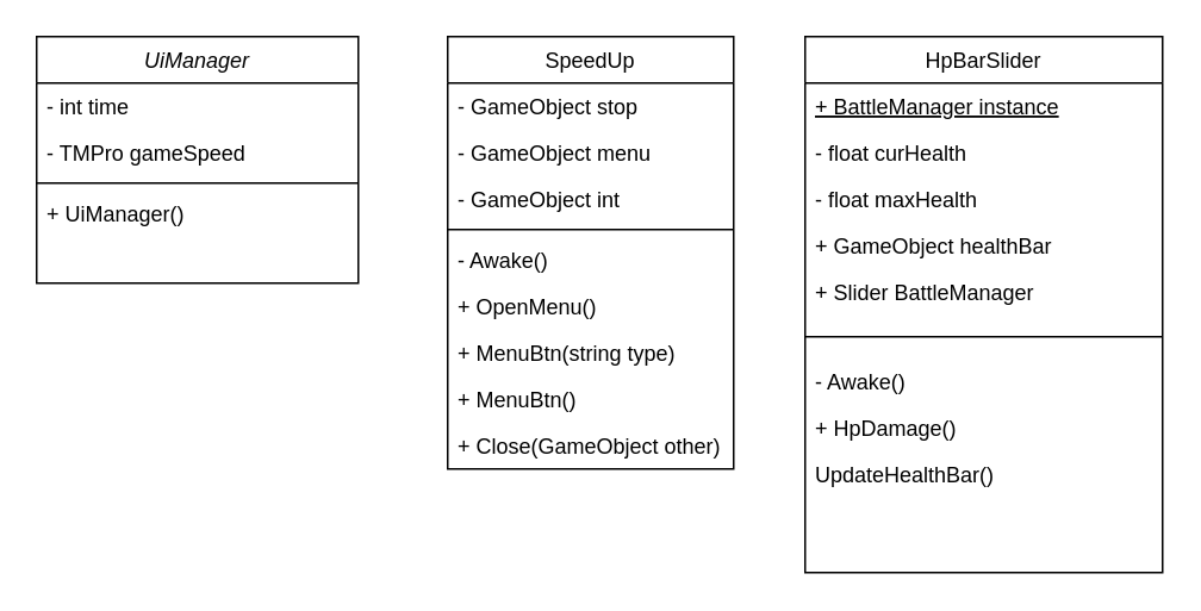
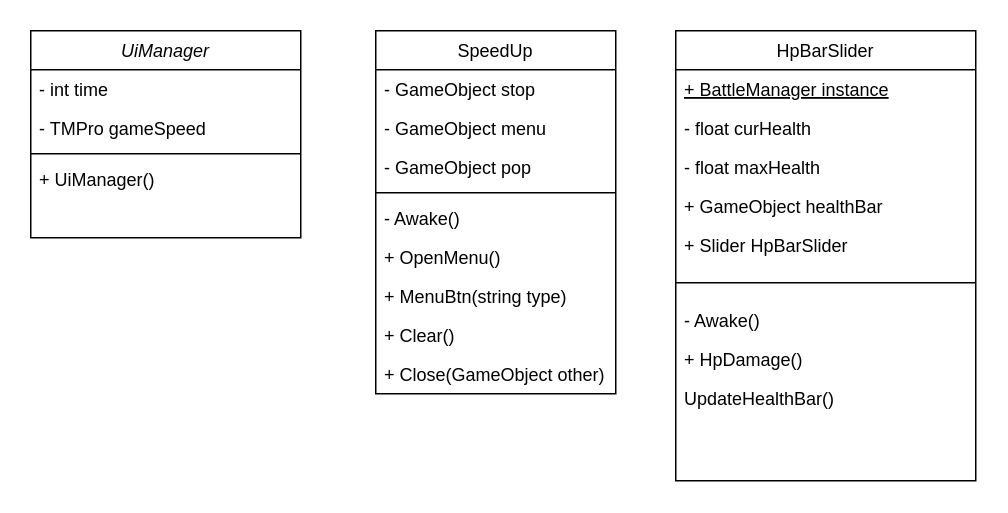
- <mxCell id="20" value="- GameObject int" style="text;align=left;verticalAlign=top;spacingLeft=4;spacingRight=4;overflow=hidden;rotatable=0;points=[[0,0.5],[1,0.5]];portConstraint=eastwest;rounded=0;shadow=0;html=0;" parent="17" vertex="1"><mxGeometry y="78" width="160" height="26" as="geometry" /></mxCell>
+ <mxCell id="20" value="- GameObject pop" style="text;align=left;verticalAlign=top;spacingLeft=4;spacingRight=4;overflow=hidden;rotatable=0;points=[[0,0.5],[1,0.5]];portConstraint=eastwest;rounded=0;shadow=0;html=0;" parent="17" vertex="1"><mxGeometry y="78" width="160" height="26" as="geometry" /></mxCell>
- <mxCell id="12" value="+ Slider BattleManager" style="text;align=left;verticalAlign=top;spacingLeft=4;spacingRight=4;overflow=hidden;rotatable=0;points=[[0,0.5],[1,0.5]];portConstraint=eastwest;fontStyle=0" vertex="1" parent="7"><mxGeometry y="130" width="200" height="26" as="geometry" /></mxCell>
+ <mxCell id="12" value="+ Slider HpBarSlider" style="text;align=left;verticalAlign=top;spacingLeft=4;spacingRight=4;overflow=hidden;rotatable=0;points=[[0,0.5],[1,0.5]];portConstraint=eastwest;fontStyle=0" vertex="1" parent="7"><mxGeometry y="130" width="200" height="26" as="geometry" /></mxCell>
- <mxCell id="25" value="+ MenuBtn()" style="text;align=left;verticalAlign=top;spacingLeft=4;spacingRight=4;overflow=hidden;rotatable=0;points=[[0,0.5],[1,0.5]];portConstraint=eastwest;" parent="17" vertex="1"><mxGeometry y="190" width="160" height="26" as="geometry" /></mxCell>
+ <mxCell id="25" value="+ Clear()" style="text;align=left;verticalAlign=top;spacingLeft=4;spacingRight=4;overflow=hidden;rotatable=0;points=[[0,0.5],[1,0.5]];portConstraint=eastwest;" parent="17" vertex="1"><mxGeometry y="190" width="160" height="26" as="geometry" /></mxCell>
